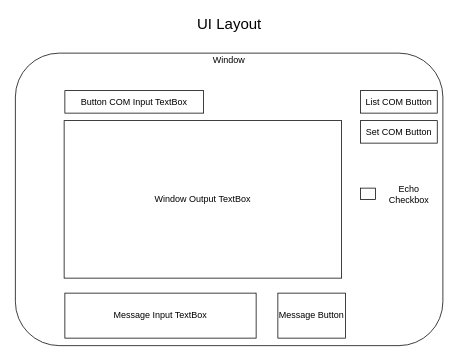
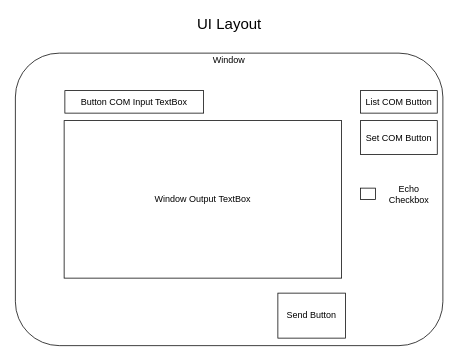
- <mxCell id="11" value="Set COM Button" style="rounded=0;whiteSpace=wrap;html=1;" vertex="1" parent="1"><mxGeometry x="480" y="160" width="102.5" height="30" as="geometry" /></mxCell>
+ <mxCell id="11" value="Set COM Button" style="rounded=0;whiteSpace=wrap;html=1;" vertex="1" parent="1"><mxGeometry x="480" y="160" width="102.5" height="45" as="geometry" /></mxCell>
- <mxCell id="5" value="Message Input TextBox" style="rounded=0;whiteSpace=wrap;html=1;" vertex="1" parent="1"><mxGeometry x="86" y="390" width="255" height="60" as="geometry" /></mxCell>
- <mxCell id="6" value="Message Button" style="rounded=0;whiteSpace=wrap;html=1;" vertex="1" parent="1"><mxGeometry x="370" y="390" width="90" height="60" as="geometry" /></mxCell>
+ <mxCell id="6" value="Send Button" style="rounded=0;whiteSpace=wrap;html=1;" vertex="1" parent="1"><mxGeometry x="370" y="390" width="90" height="60" as="geometry" /></mxCell>
